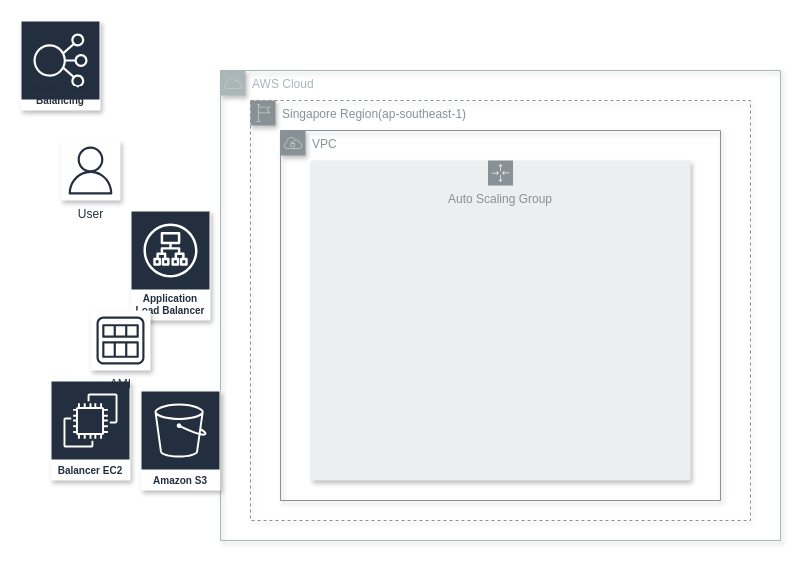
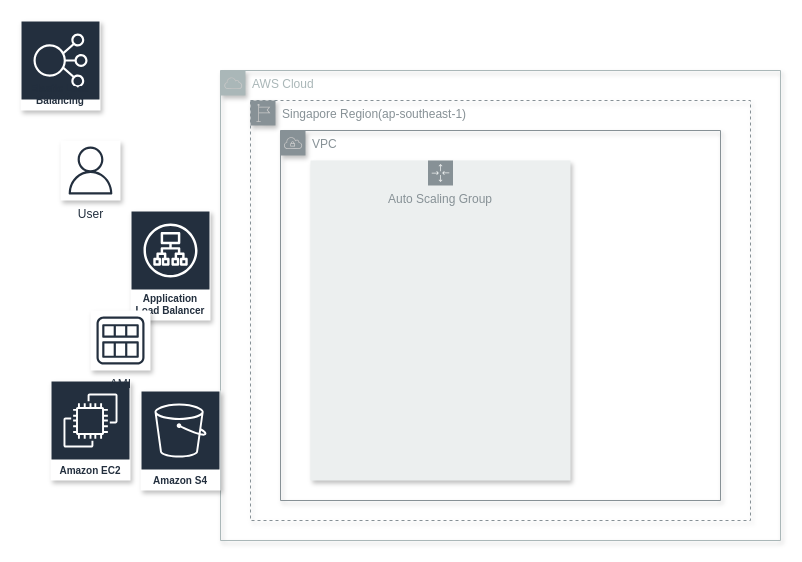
- <mxCell id="6" value="Auto Scaling Group" style="sketch=0;outlineConnect=0;gradientColor=none;html=1;whiteSpace=wrap;fontSize=12;fontStyle=0;shape=mxgraph.aws4.groupCenter;grIcon=mxgraph.aws4.group_auto_scaling_group;grStroke=0;strokeColor=#879196;fillColor=#ECEFEF;verticalAlign=top;align=center;fontColor=#879196;dashed=0;spacingTop=25;rounded=1;shadow=1;glass=0;" vertex="1" parent="1"><mxGeometry x="310" y="160" width="380" height="320" as="geometry" /></mxCell>
+ <mxCell id="6" value="Auto Scaling Group" style="sketch=0;outlineConnect=0;gradientColor=none;html=1;whiteSpace=wrap;fontSize=12;fontStyle=0;shape=mxgraph.aws4.groupCenter;grIcon=mxgraph.aws4.group_auto_scaling_group;grStroke=0;strokeColor=#879196;fillColor=#ECEFEF;verticalAlign=top;align=center;fontColor=#879196;dashed=0;spacingTop=25;rounded=1;shadow=1;glass=0;" vertex="1" parent="1"><mxGeometry x="310" y="160" width="260" height="320" as="geometry" /></mxCell>
- <mxCell id="7" value="Balancer EC2" style="sketch=0;outlineConnect=0;fontColor=#232F3E;gradientColor=none;strokeColor=#ffffff;fillColor=#232F3E;dashed=0;verticalLabelPosition=middle;verticalAlign=bottom;align=center;html=1;whiteSpace=wrap;fontSize=10;fontStyle=1;spacing=3;shape=mxgraph.aws4.productIcon;prIcon=mxgraph.aws4.ec2;rounded=1;shadow=1;glass=0;" vertex="1" parent="1"><mxGeometry x="50" y="380" width="80" height="100" as="geometry" /></mxCell>
+ <mxCell id="7" value="Amazon EC2" style="sketch=0;outlineConnect=0;fontColor=#232F3E;gradientColor=none;strokeColor=#ffffff;fillColor=#232F3E;dashed=0;verticalLabelPosition=middle;verticalAlign=bottom;align=center;html=1;whiteSpace=wrap;fontSize=10;fontStyle=1;spacing=3;shape=mxgraph.aws4.productIcon;prIcon=mxgraph.aws4.ec2;rounded=1;shadow=1;glass=0;" vertex="1" parent="1"><mxGeometry x="50" y="380" width="80" height="100" as="geometry" /></mxCell>
- <mxCell id="11" value="Amazon S3" style="sketch=0;outlineConnect=0;fontColor=#232F3E;gradientColor=none;strokeColor=#ffffff;fillColor=#232F3E;dashed=0;verticalLabelPosition=middle;verticalAlign=bottom;align=center;html=1;whiteSpace=wrap;fontSize=10;fontStyle=1;spacing=3;shape=mxgraph.aws4.productIcon;prIcon=mxgraph.aws4.s3;rounded=1;shadow=1;glass=0;" vertex="1" parent="1"><mxGeometry x="140" y="390" width="80" height="100" as="geometry" /></mxCell>
+ <mxCell id="11" value="Amazon S4" style="sketch=0;outlineConnect=0;fontColor=#232F3E;gradientColor=none;strokeColor=#ffffff;fillColor=#232F3E;dashed=0;verticalLabelPosition=middle;verticalAlign=bottom;align=center;html=1;whiteSpace=wrap;fontSize=10;fontStyle=1;spacing=3;shape=mxgraph.aws4.productIcon;prIcon=mxgraph.aws4.s3;rounded=1;shadow=1;glass=0;" vertex="1" parent="1"><mxGeometry x="140" y="390" width="80" height="100" as="geometry" /></mxCell>
